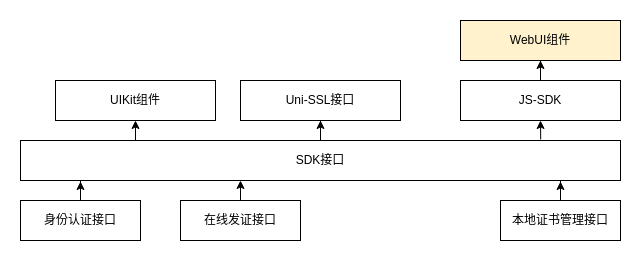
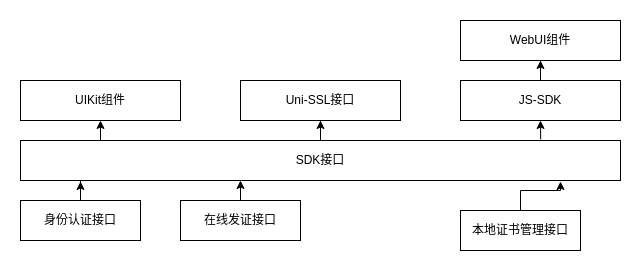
- <mxCell id="16" value="WebUI组件" style="rounded=0;whiteSpace=wrap;html=1;fillColor=#fff2cc;" vertex="1" parent="1"><mxGeometry x="460" y="20" width="160" height="40" as="geometry" /></mxCell>
+ <mxCell id="16" value="WebUI组件" style="rounded=0;whiteSpace=wrap;html=1;" vertex="1" parent="1"><mxGeometry x="460" y="20" width="160" height="40" as="geometry" /></mxCell>
- <mxCell id="12" value="UIKit组件" style="rounded=0;whiteSpace=wrap;html=1;" vertex="1" parent="1"><mxGeometry x="55" y="80" width="160" height="40" as="geometry" /></mxCell>
+ <mxCell id="12" value="UIKit组件" style="rounded=0;whiteSpace=wrap;html=1;" vertex="1" parent="1"><mxGeometry x="20" y="80" width="160" height="40" as="geometry" /></mxCell>
- <mxCell id="7" value="本地证书管理接口" style="rounded=0;whiteSpace=wrap;html=1;" vertex="1" parent="1"><mxGeometry x="500" y="200" width="120" height="40" as="geometry" /></mxCell>
+ <mxCell id="7" value="本地证书管理接口" style="rounded=0;whiteSpace=wrap;html=1;" vertex="1" parent="1"><mxGeometry x="460" y="210" width="120" height="40" as="geometry" /></mxCell>
